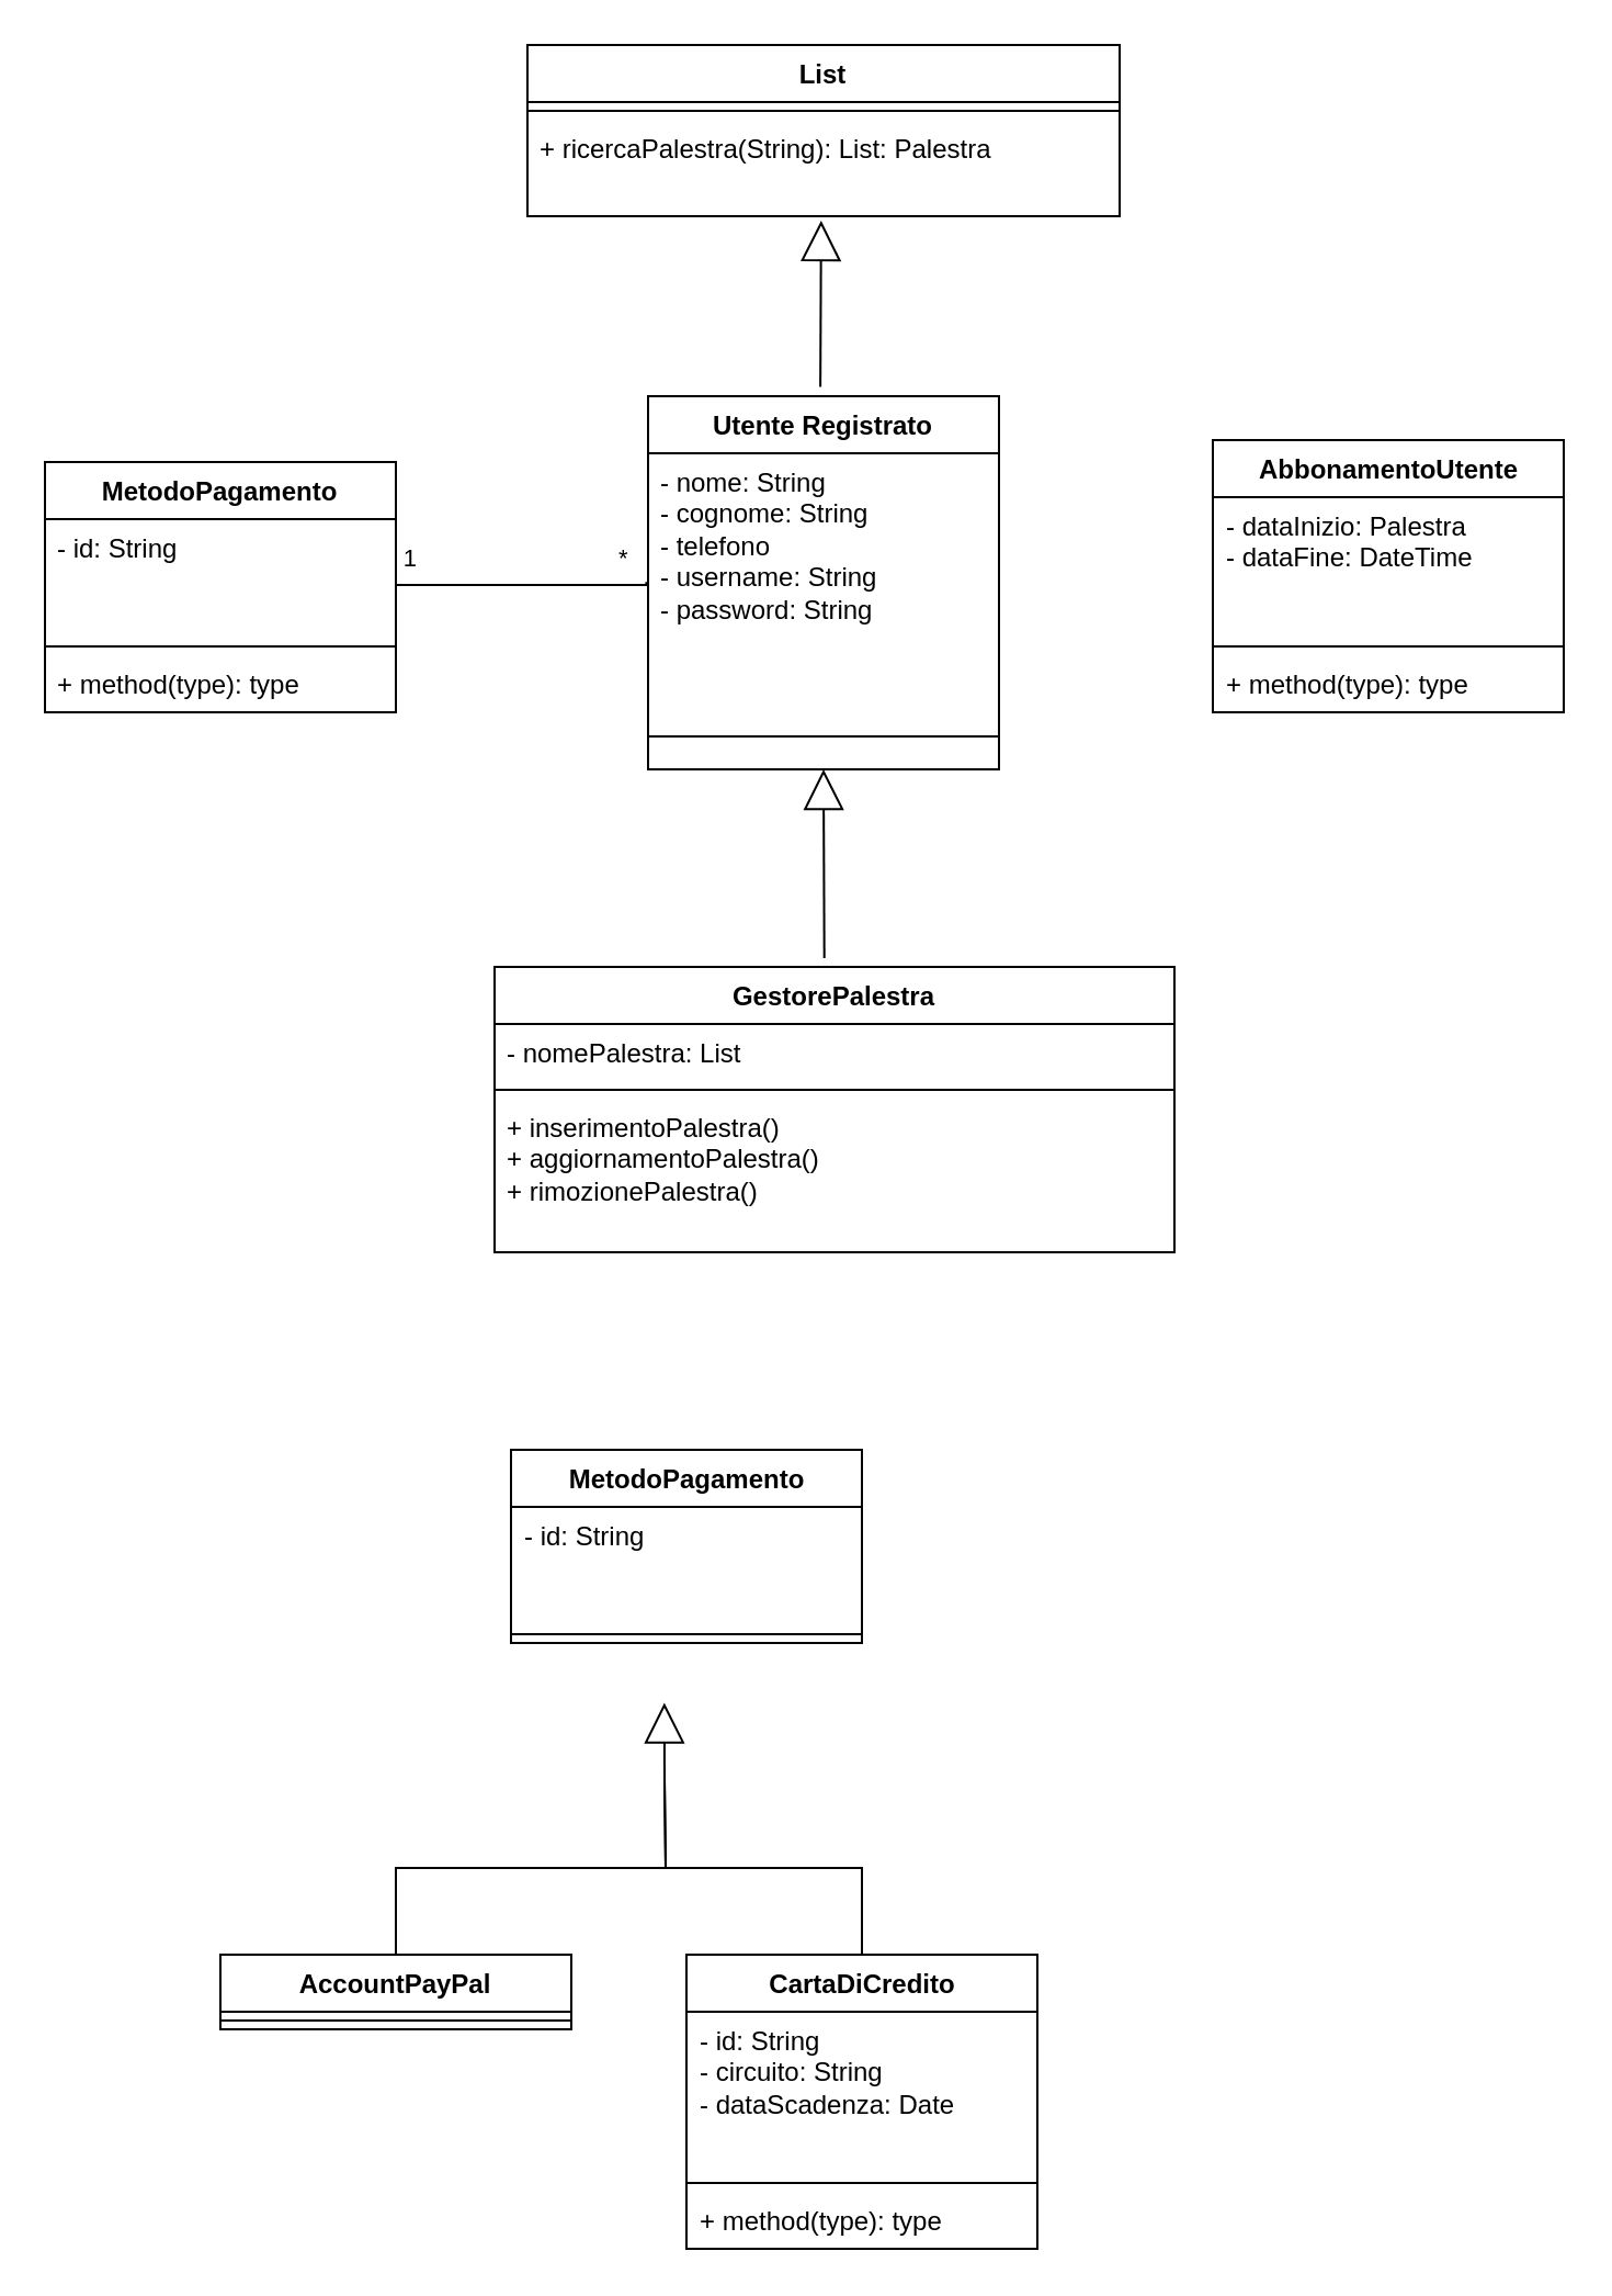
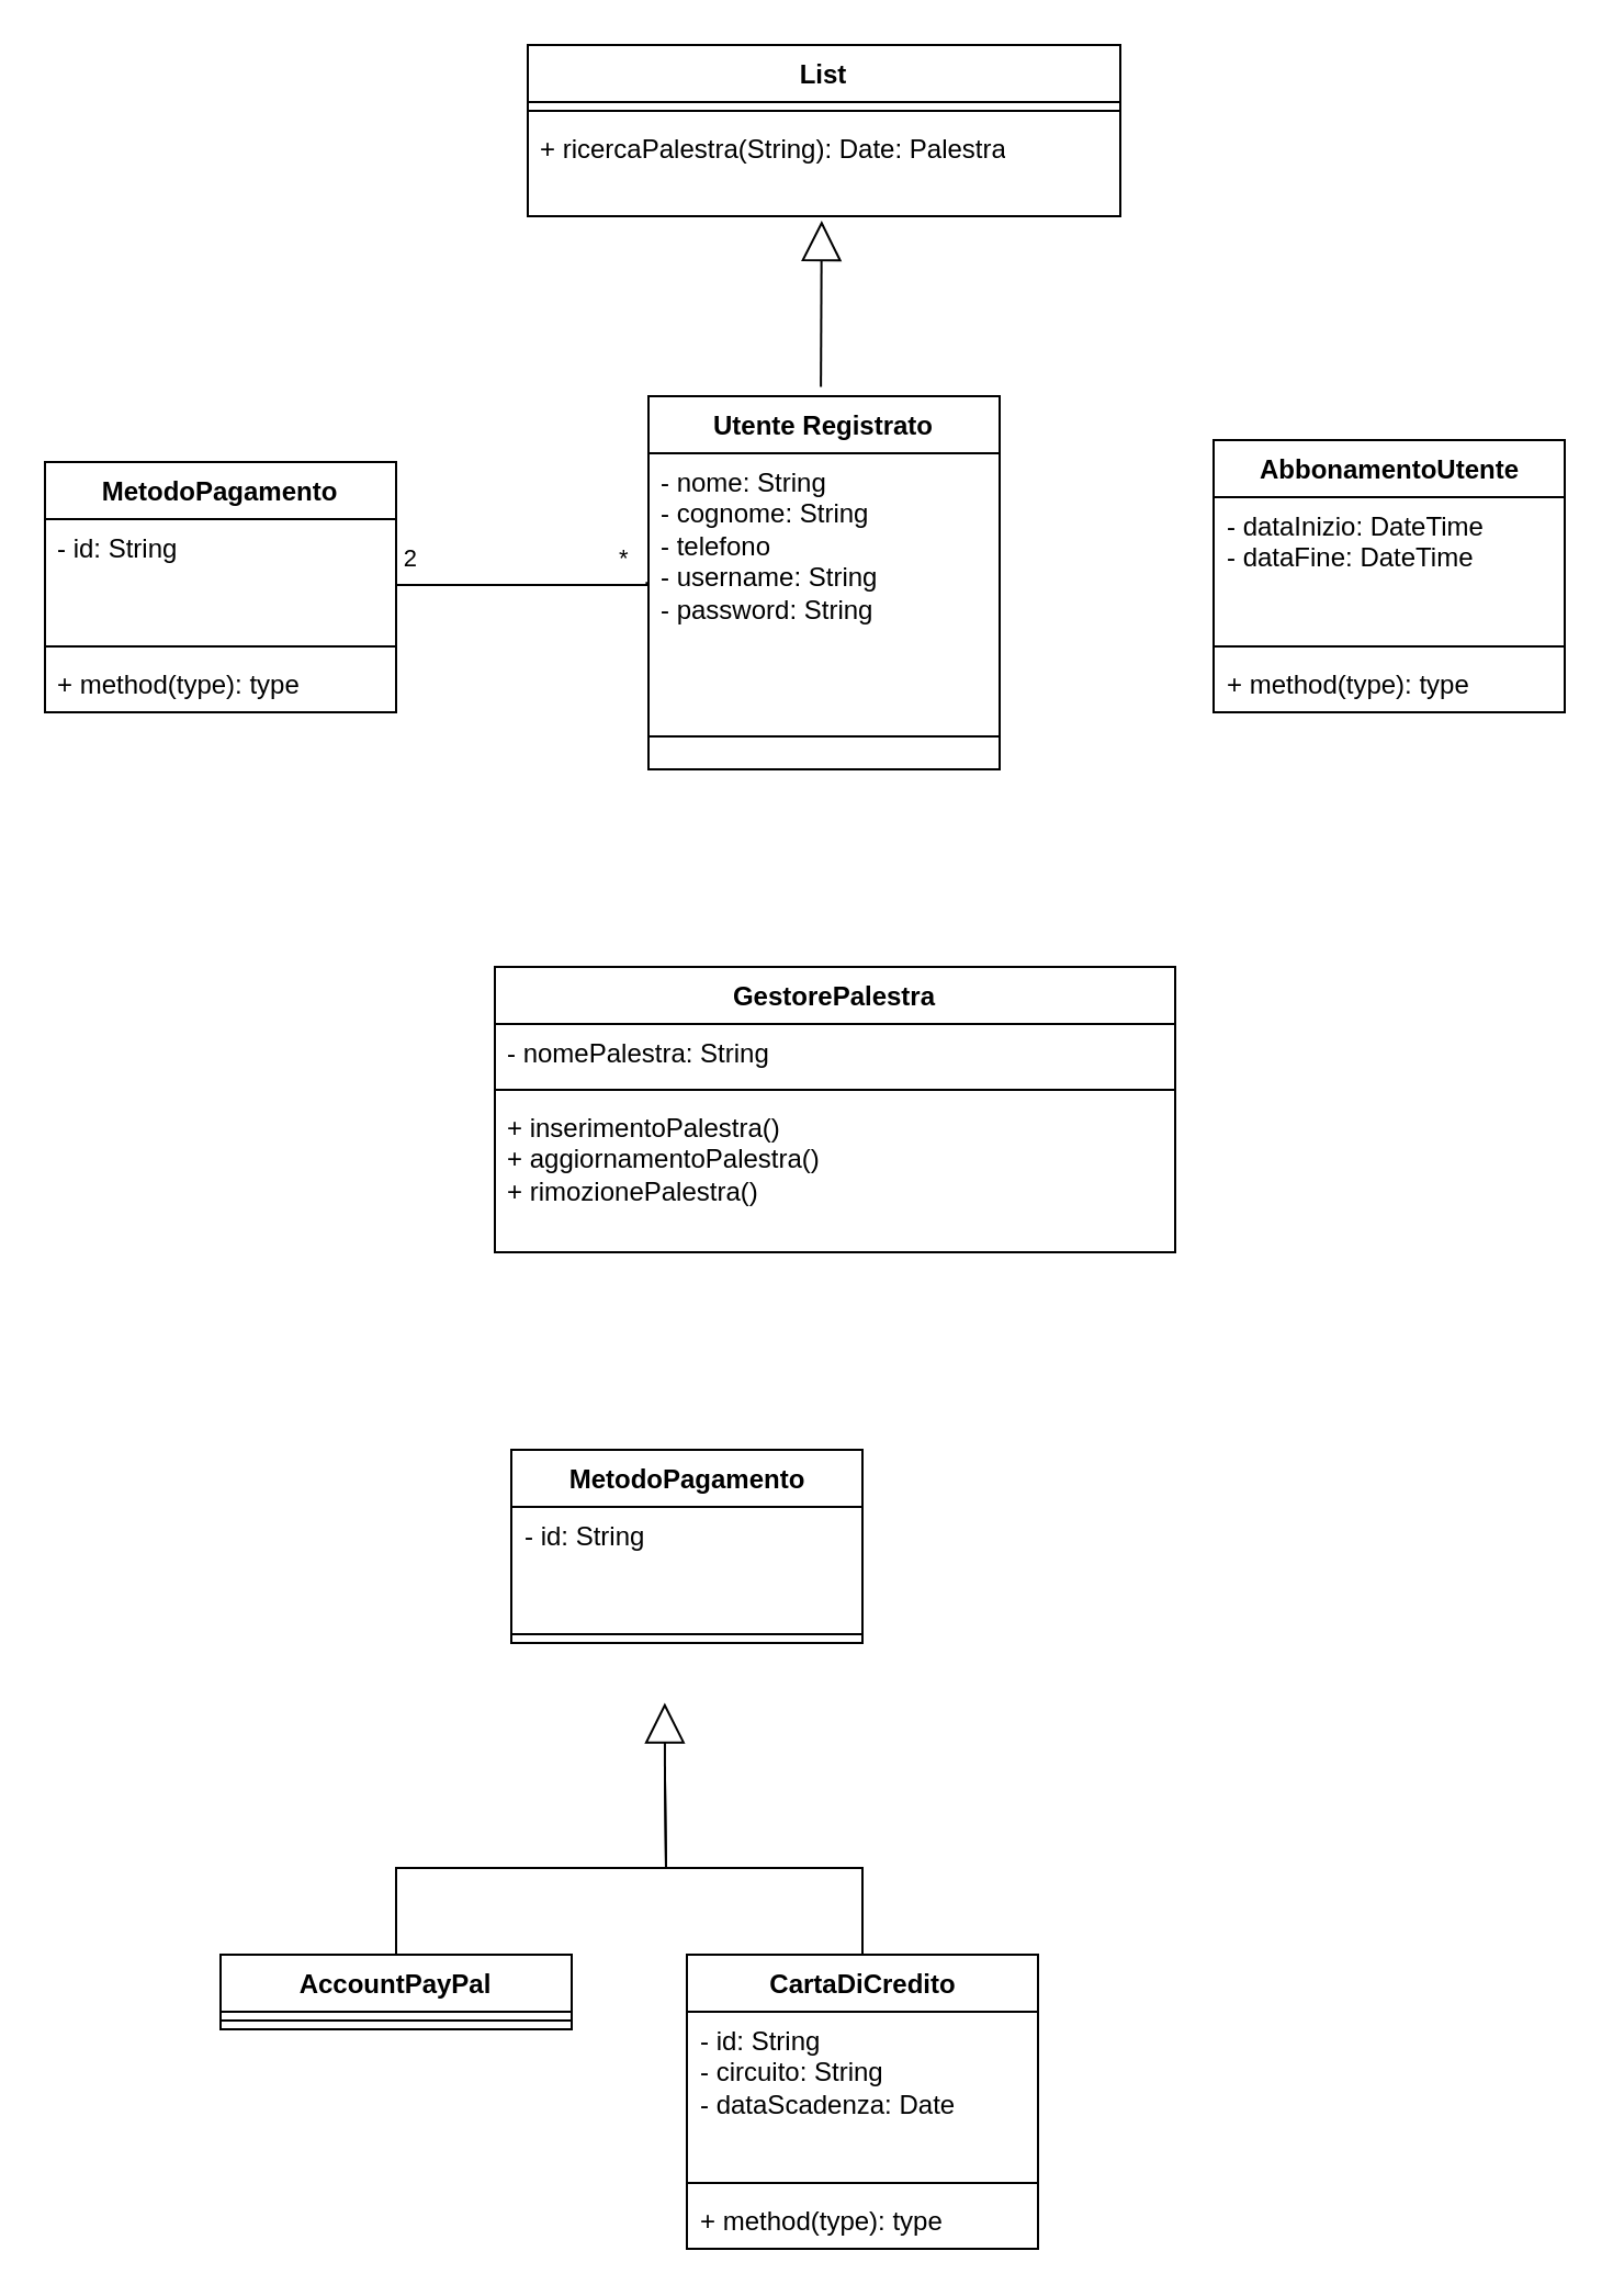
- <mxCell id="32" value="&lt;div&gt;+ ricercaPalestra(String): List: Palestra&lt;/div&gt;" style="text;strokeColor=none;fillColor=none;align=left;verticalAlign=top;spacingLeft=4;spacingRight=4;overflow=hidden;rotatable=0;points=[[0,0.5],[1,0.5]];portConstraint=eastwest;whiteSpace=wrap;html=1;" vertex="1" parent="30"><mxGeometry y="34" width="270" height="44" as="geometry" /></mxCell>
+ <mxCell id="32" value="&lt;div&gt;+ ricercaPalestra(String): Date: Palestra&lt;/div&gt;" style="text;strokeColor=none;fillColor=none;align=left;verticalAlign=top;spacingLeft=4;spacingRight=4;overflow=hidden;rotatable=0;points=[[0,0.5],[1,0.5]];portConstraint=eastwest;whiteSpace=wrap;html=1;" vertex="1" parent="30"><mxGeometry y="34" width="270" height="44" as="geometry" /></mxCell>
- <mxCell id="6" value="&lt;div&gt;- dataInizio: Palestra&lt;/div&gt;&lt;div&gt;- dataFine: DateTime&lt;/div&gt;" style="text;strokeColor=none;fillColor=none;align=left;verticalAlign=top;spacingLeft=4;spacingRight=4;overflow=hidden;rotatable=0;points=[[0,0.5],[1,0.5]];portConstraint=eastwest;whiteSpace=wrap;html=1;" parent="5" vertex="1"><mxGeometry y="26" width="160" height="64" as="geometry" /></mxCell>
+ <mxCell id="6" value="&lt;div&gt;- dataInizio: DateTime&lt;/div&gt;&lt;div&gt;- dataFine: DateTime&lt;/div&gt;" style="text;strokeColor=none;fillColor=none;align=left;verticalAlign=top;spacingLeft=4;spacingRight=4;overflow=hidden;rotatable=0;points=[[0,0.5],[1,0.5]];portConstraint=eastwest;whiteSpace=wrap;html=1;" parent="5" vertex="1"><mxGeometry y="26" width="160" height="64" as="geometry" /></mxCell>
- <mxCell id="26" value="1" style="edgeLabel;resizable=0;html=1;align=right;verticalAlign=bottom;" parent="1" connectable="0" vertex="1"><mxGeometry x="189.997" y="261.998" as="geometry" /></mxCell>
+ <mxCell id="26" value="2" style="edgeLabel;resizable=0;html=1;align=right;verticalAlign=bottom;" parent="1" connectable="0" vertex="1"><mxGeometry x="189.997" y="261.998" as="geometry" /></mxCell>
- <mxCell id="28" value="" style="endArrow=block;endSize=16;endFill=0;html=1;rounded=0;exitX=0.485;exitY=-0.031;exitDx=0;exitDy=0;exitPerimeter=0;entryX=0.5;entryY=1;entryDx=0;entryDy=0;" edge="1" parent="1" source="33" target="2"><mxGeometry width="160" relative="1" as="geometry"><mxPoint x="375.95" y="425.82" as="sourcePoint" /><mxPoint x="542.5" y="370" as="targetPoint" /></mxGeometry></mxCell>
- <mxCell id="34" value="- nomePalestra: List" style="text;strokeColor=none;fillColor=none;align=left;verticalAlign=top;spacingLeft=4;spacingRight=4;overflow=hidden;rotatable=0;points=[[0,0.5],[1,0.5]];portConstraint=eastwest;whiteSpace=wrap;html=1;" vertex="1" parent="33"><mxGeometry y="26" width="310" height="26" as="geometry" /></mxCell>
+ <mxCell id="34" value="- nomePalestra: String" style="text;strokeColor=none;fillColor=none;align=left;verticalAlign=top;spacingLeft=4;spacingRight=4;overflow=hidden;rotatable=0;points=[[0,0.5],[1,0.5]];portConstraint=eastwest;whiteSpace=wrap;html=1;" vertex="1" parent="33"><mxGeometry y="26" width="310" height="26" as="geometry" /></mxCell>
